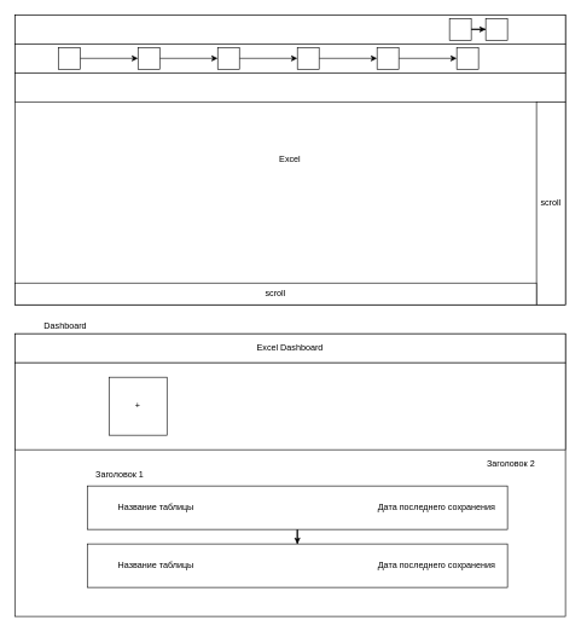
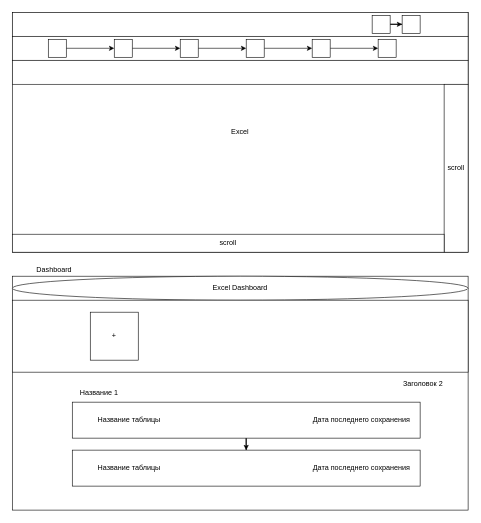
- <mxCell id="24" value="Excel Dashboard" style="rounded=0;whiteSpace=wrap;html=1;" vertex="1" parent="1"><mxGeometry x="20" y="460" width="760" height="40" as="geometry" /></mxCell>
+ <mxCell id="24" value="Excel Dashboard" style="ellipse;whiteSpace=wrap;html=1;" vertex="1" parent="1"><mxGeometry x="20" y="460" width="760" height="40" as="geometry" /></mxCell>
- <mxCell id="32" value="Заголовок 1" style="text;html=1;strokeColor=none;fillColor=none;align=center;verticalAlign=middle;whiteSpace=wrap;rounded=0;" vertex="1" parent="1"><mxGeometry x="120" y="645" width="90" height="20" as="geometry" /></mxCell>
+ <mxCell id="32" value="Название 1" style="text;html=1;strokeColor=none;fillColor=none;align=center;verticalAlign=middle;whiteSpace=wrap;rounded=0;" vertex="1" parent="1"><mxGeometry x="120" y="645" width="90" height="20" as="geometry" /></mxCell>
